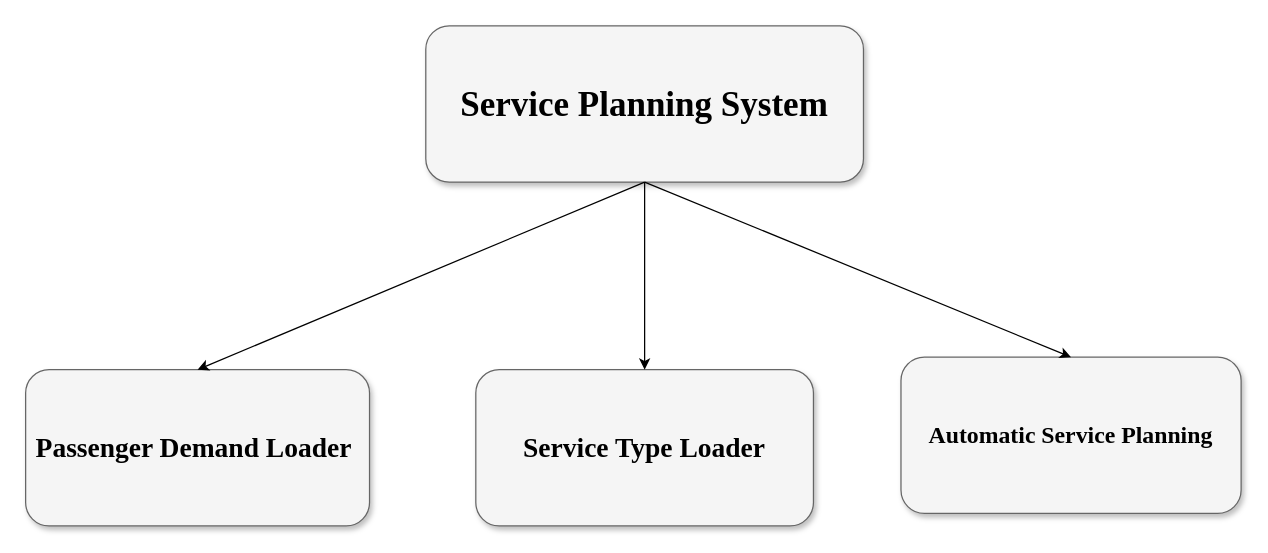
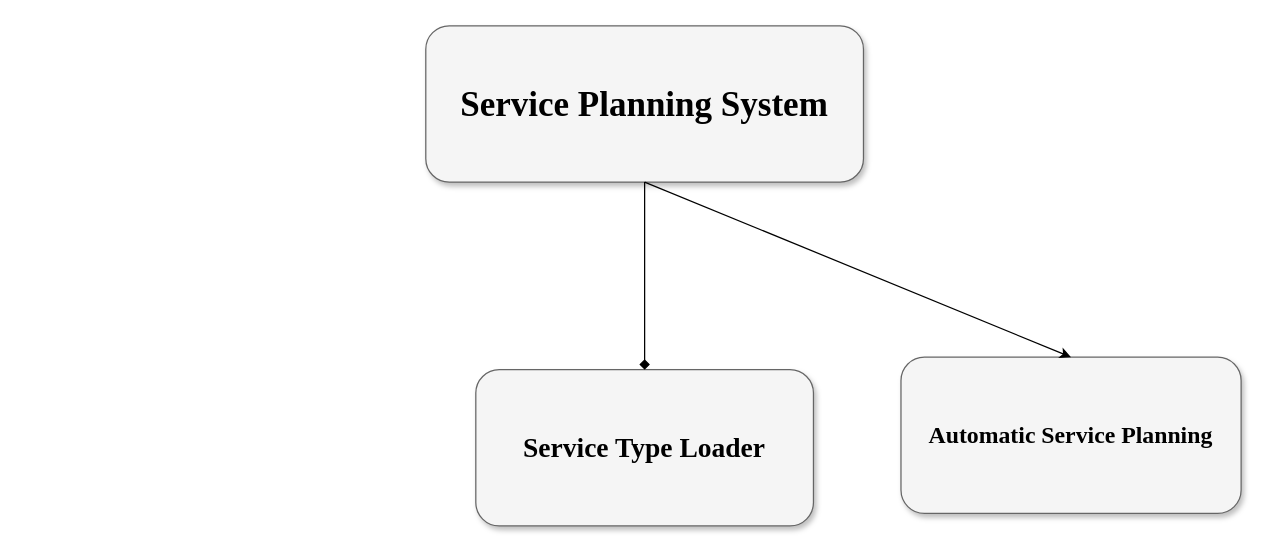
- <mxCell id="6" value="" style="endArrow=classic;html=1;exitX=0.5;exitY=1;exitDx=0;exitDy=0;entryX=0.5;entryY=0;entryDx=0;entryDy=0;fontFamily=THsarabun New;fontStyle=1;fontSize=19;" edge="1" parent="1" source="2" target="4"><mxGeometry width="50" height="50" relative="1" as="geometry"><mxPoint x="190" y="510" as="sourcePoint" /><mxPoint x="70" y="450" as="targetPoint" /></mxGeometry></mxCell>
- <mxCell id="7" value="" style="endArrow=classic;html=1;exitX=0.5;exitY=1;exitDx=0;exitDy=0;entryX=0.5;entryY=0;entryDx=0;entryDy=0;fontFamily=THsarabun New;fontStyle=1;fontSize=19;" edge="1" parent="1" source="2" target="3"><mxGeometry width="50" height="50" relative="1" as="geometry"><mxPoint x="524.714" y="154.714" as="sourcePoint" /><mxPoint x="167.571" y="304.714" as="targetPoint" /></mxGeometry></mxCell>
+ <mxCell id="7" value="" style="endArrow=diamond;html=1;exitX=0.5;exitY=1;exitDx=0;exitDy=0;entryX=0.5;entryY=0;entryDx=0;entryDy=0;fontFamily=THsarabun New;fontStyle=1;fontSize=19;" edge="1" parent="1" source="2" target="3"><mxGeometry width="50" height="50" relative="1" as="geometry"><mxPoint x="524.714" y="154.714" as="sourcePoint" /><mxPoint x="167.571" y="304.714" as="targetPoint" /></mxGeometry></mxCell>
- <mxCell id="4" value="&lt;font style=&quot;font-size: 22px&quot;&gt;Passenger Demand Loader&amp;nbsp;&lt;/font&gt;" style="whiteSpace=wrap;html=1;rounded=1;shadow=1;strokeWidth=1;fontSize=19;align=center;fillColor=#f5f5f5;strokeColor=#666666;fontFamily=THsarabun New;fontStyle=1" parent="1" vertex="1"><mxGeometry x="20" y="295" width="275" height="125" as="geometry" /></mxCell>
